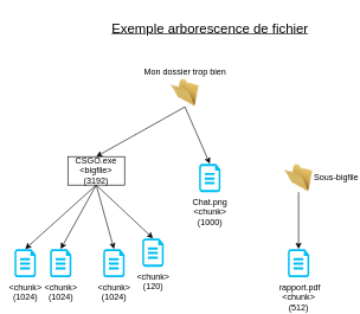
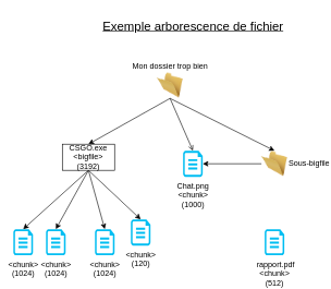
+ <mxCell id="2" style="rounded=0;orthogonalLoop=1;jettySize=auto;html=1;exitX=0.5;exitY=1;exitDx=0;exitDy=0;entryX=0.5;entryY=0;entryDx=0;entryDy=0;" edge="1" parent="1" source="3" target="17"><mxGeometry relative="1" as="geometry" /></mxCell>
- <mxCell id="16" style="rounded=0;orthogonalLoop=1;jettySize=auto;html=1;exitX=0.5;exitY=1;exitDx=0;exitDy=0;entryX=0.5;entryY=0;entryDx=0;entryDy=0;entryPerimeter=0;" edge="1" parent="1" source="3" target="15"><mxGeometry relative="1" as="geometry" /></mxCell>
+ <mxCell id="16" style="rounded=0;orthogonalLoop=1;jettySize=auto;html=1;exitX=0.5;exitY=1;exitDx=0;exitDy=0;entryX=0.5;entryY=0;entryDx=0;entryDy=0;entryPerimeter=0;endArrow=open;" edge="1" parent="1" source="3" target="15"><mxGeometry relative="1" as="geometry" /></mxCell>
- <mxCell id="19" style="rounded=0;orthogonalLoop=1;jettySize=auto;html=1;entryX=0.5;entryY=0;entryDx=0;entryDy=0;entryPerimeter=0;" edge="1" parent="1" source="17" target="18"><mxGeometry relative="1" as="geometry" /></mxCell>
+ <mxCell id="19" style="rounded=0;orthogonalLoop=1;jettySize=auto;html=1;" edge="1" parent="1" source="17" target="15"><mxGeometry relative="1" as="geometry" /></mxCell>
